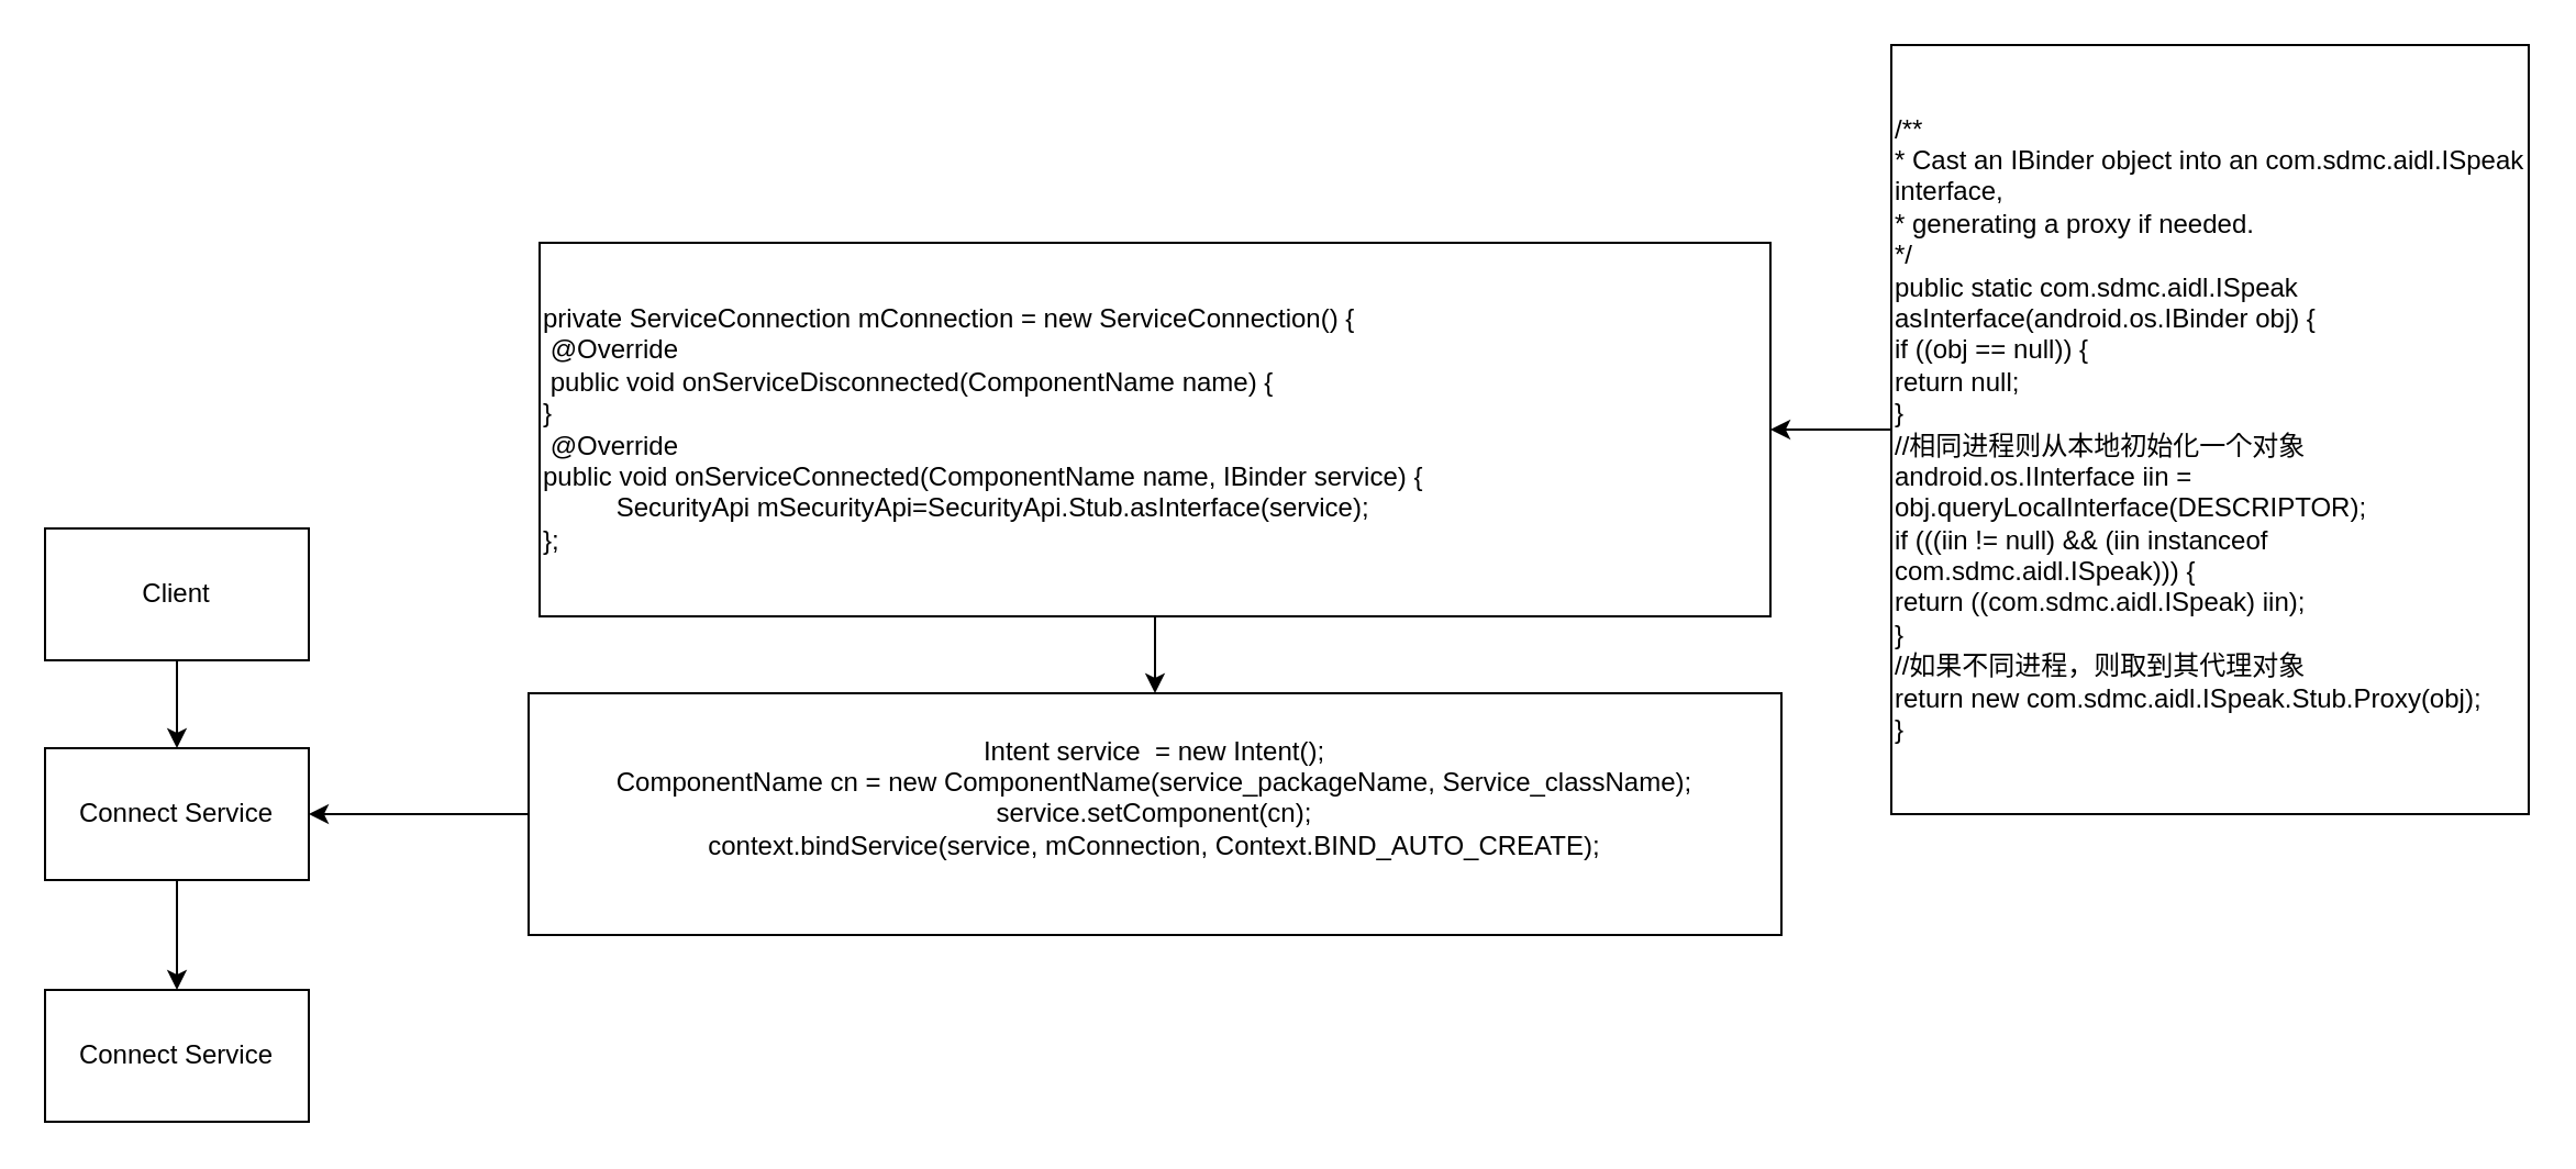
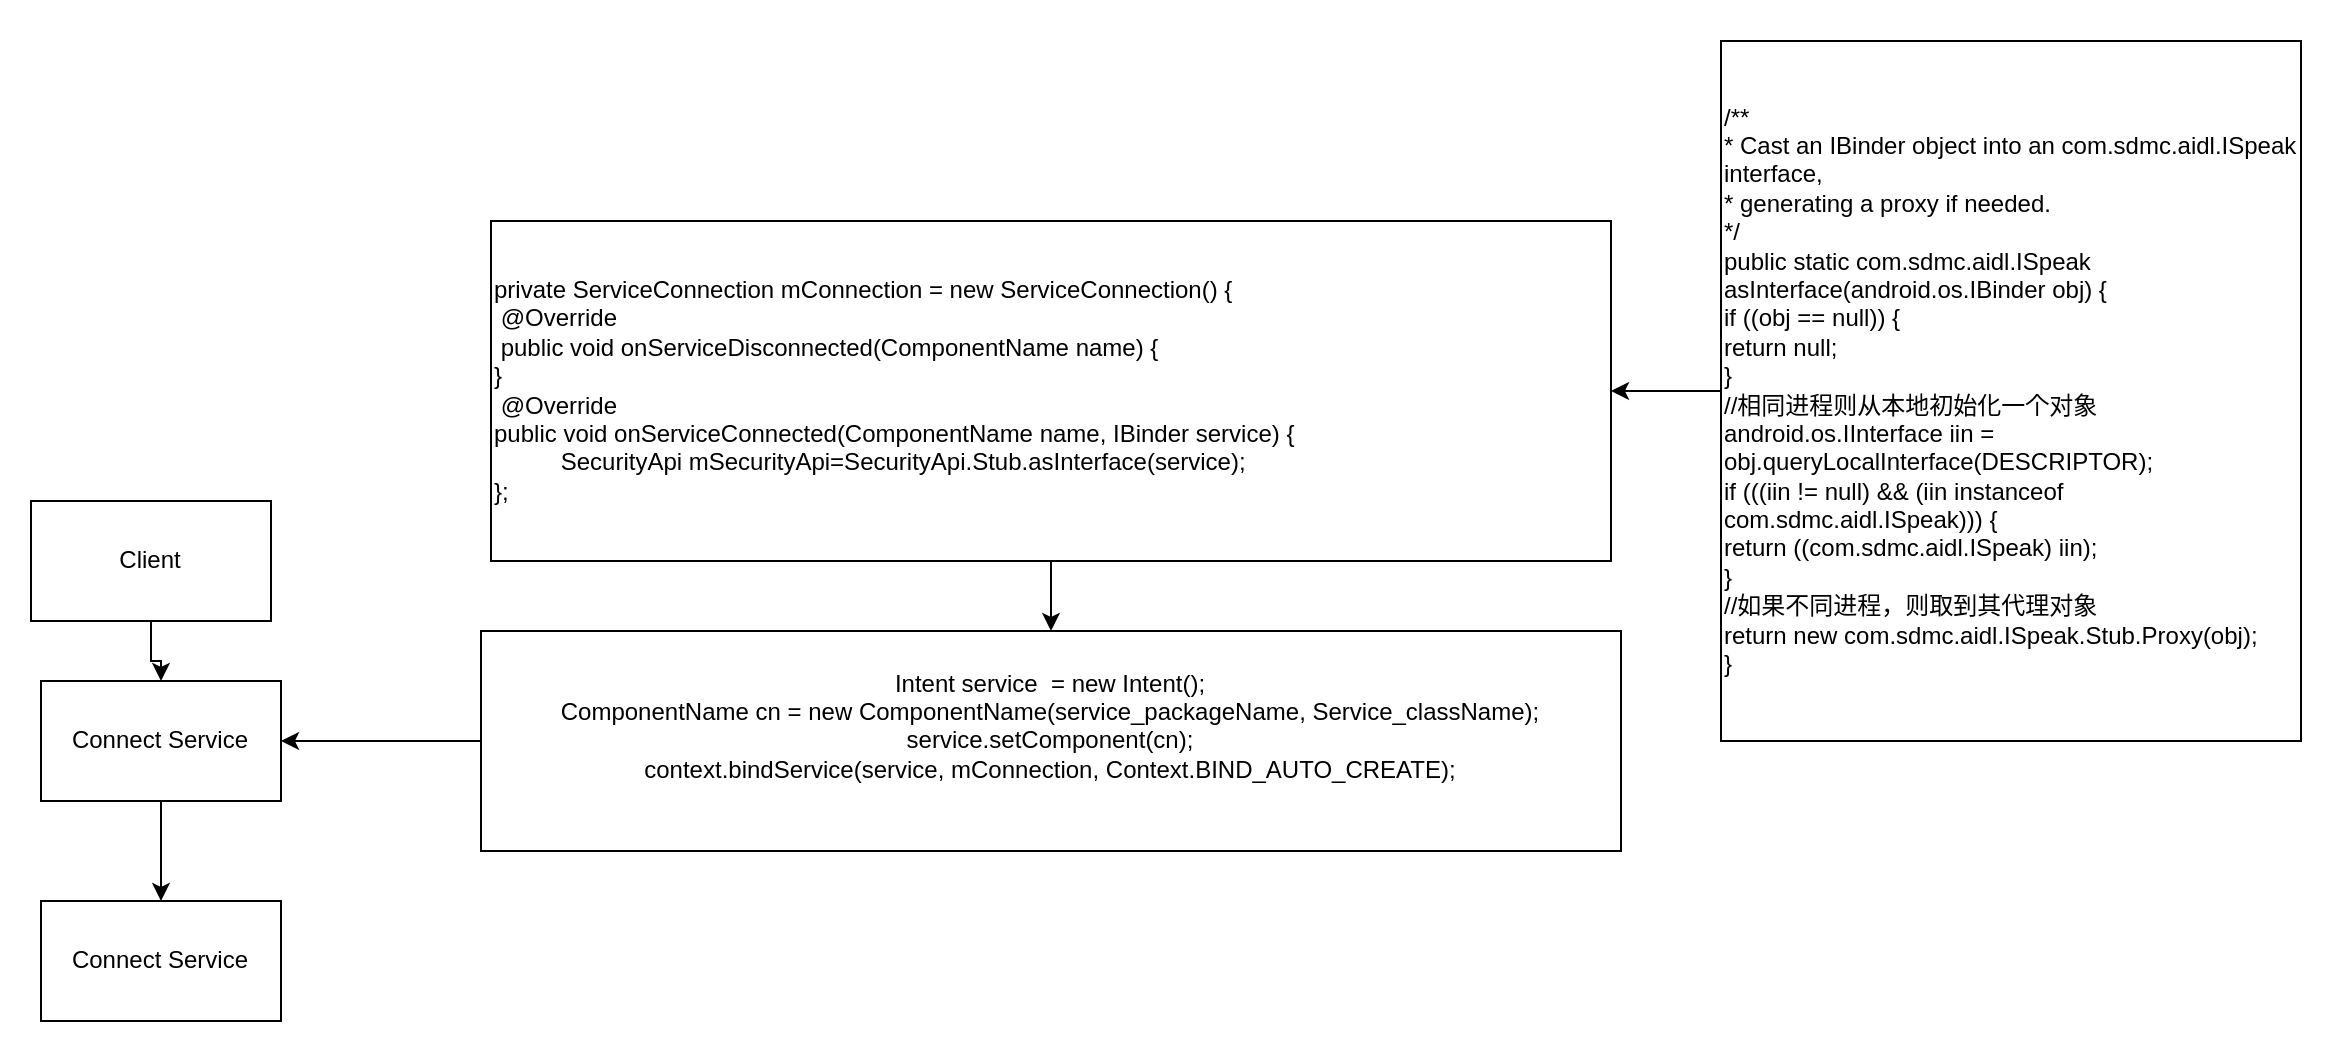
- <mxCell id="3" value="Client" style="rounded=0;whiteSpace=wrap;html=1;" vertex="1" parent="1"><mxGeometry x="20" y="240" width="120" height="60" as="geometry" /></mxCell>
+ <mxCell id="3" value="Client" style="rounded=0;whiteSpace=wrap;html=1;" vertex="1" parent="1"><mxGeometry x="15" y="250" width="120" height="60" as="geometry" /></mxCell>
